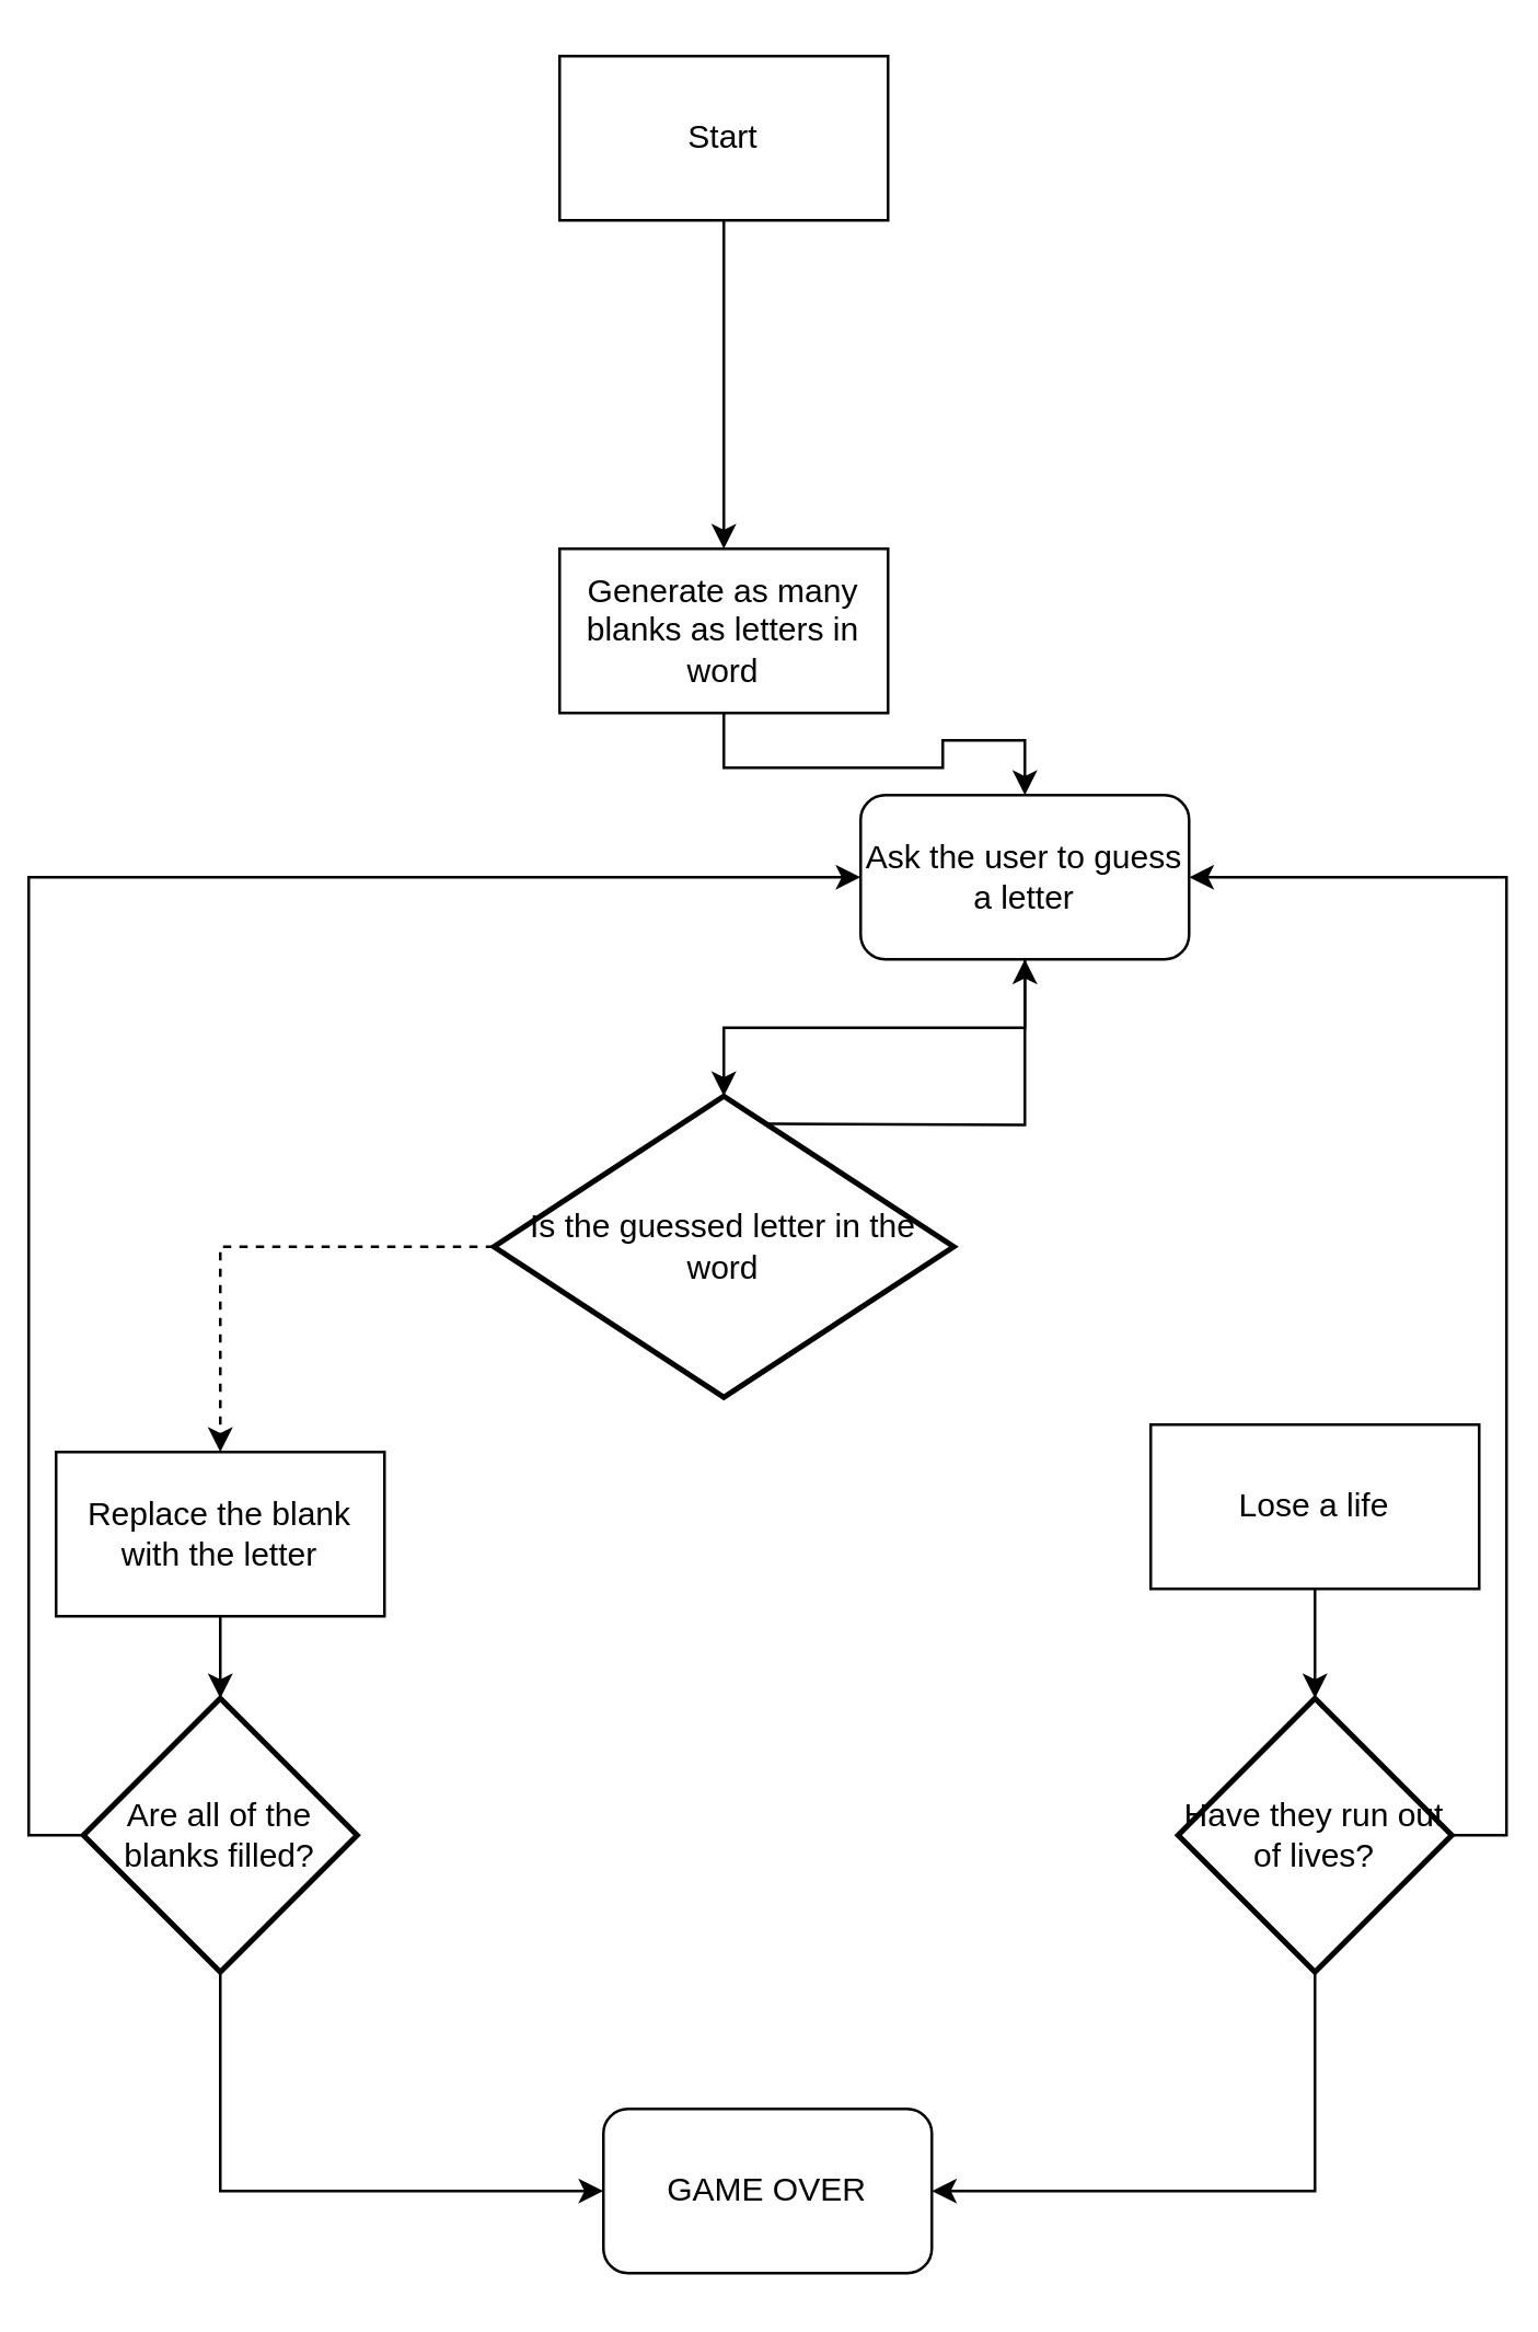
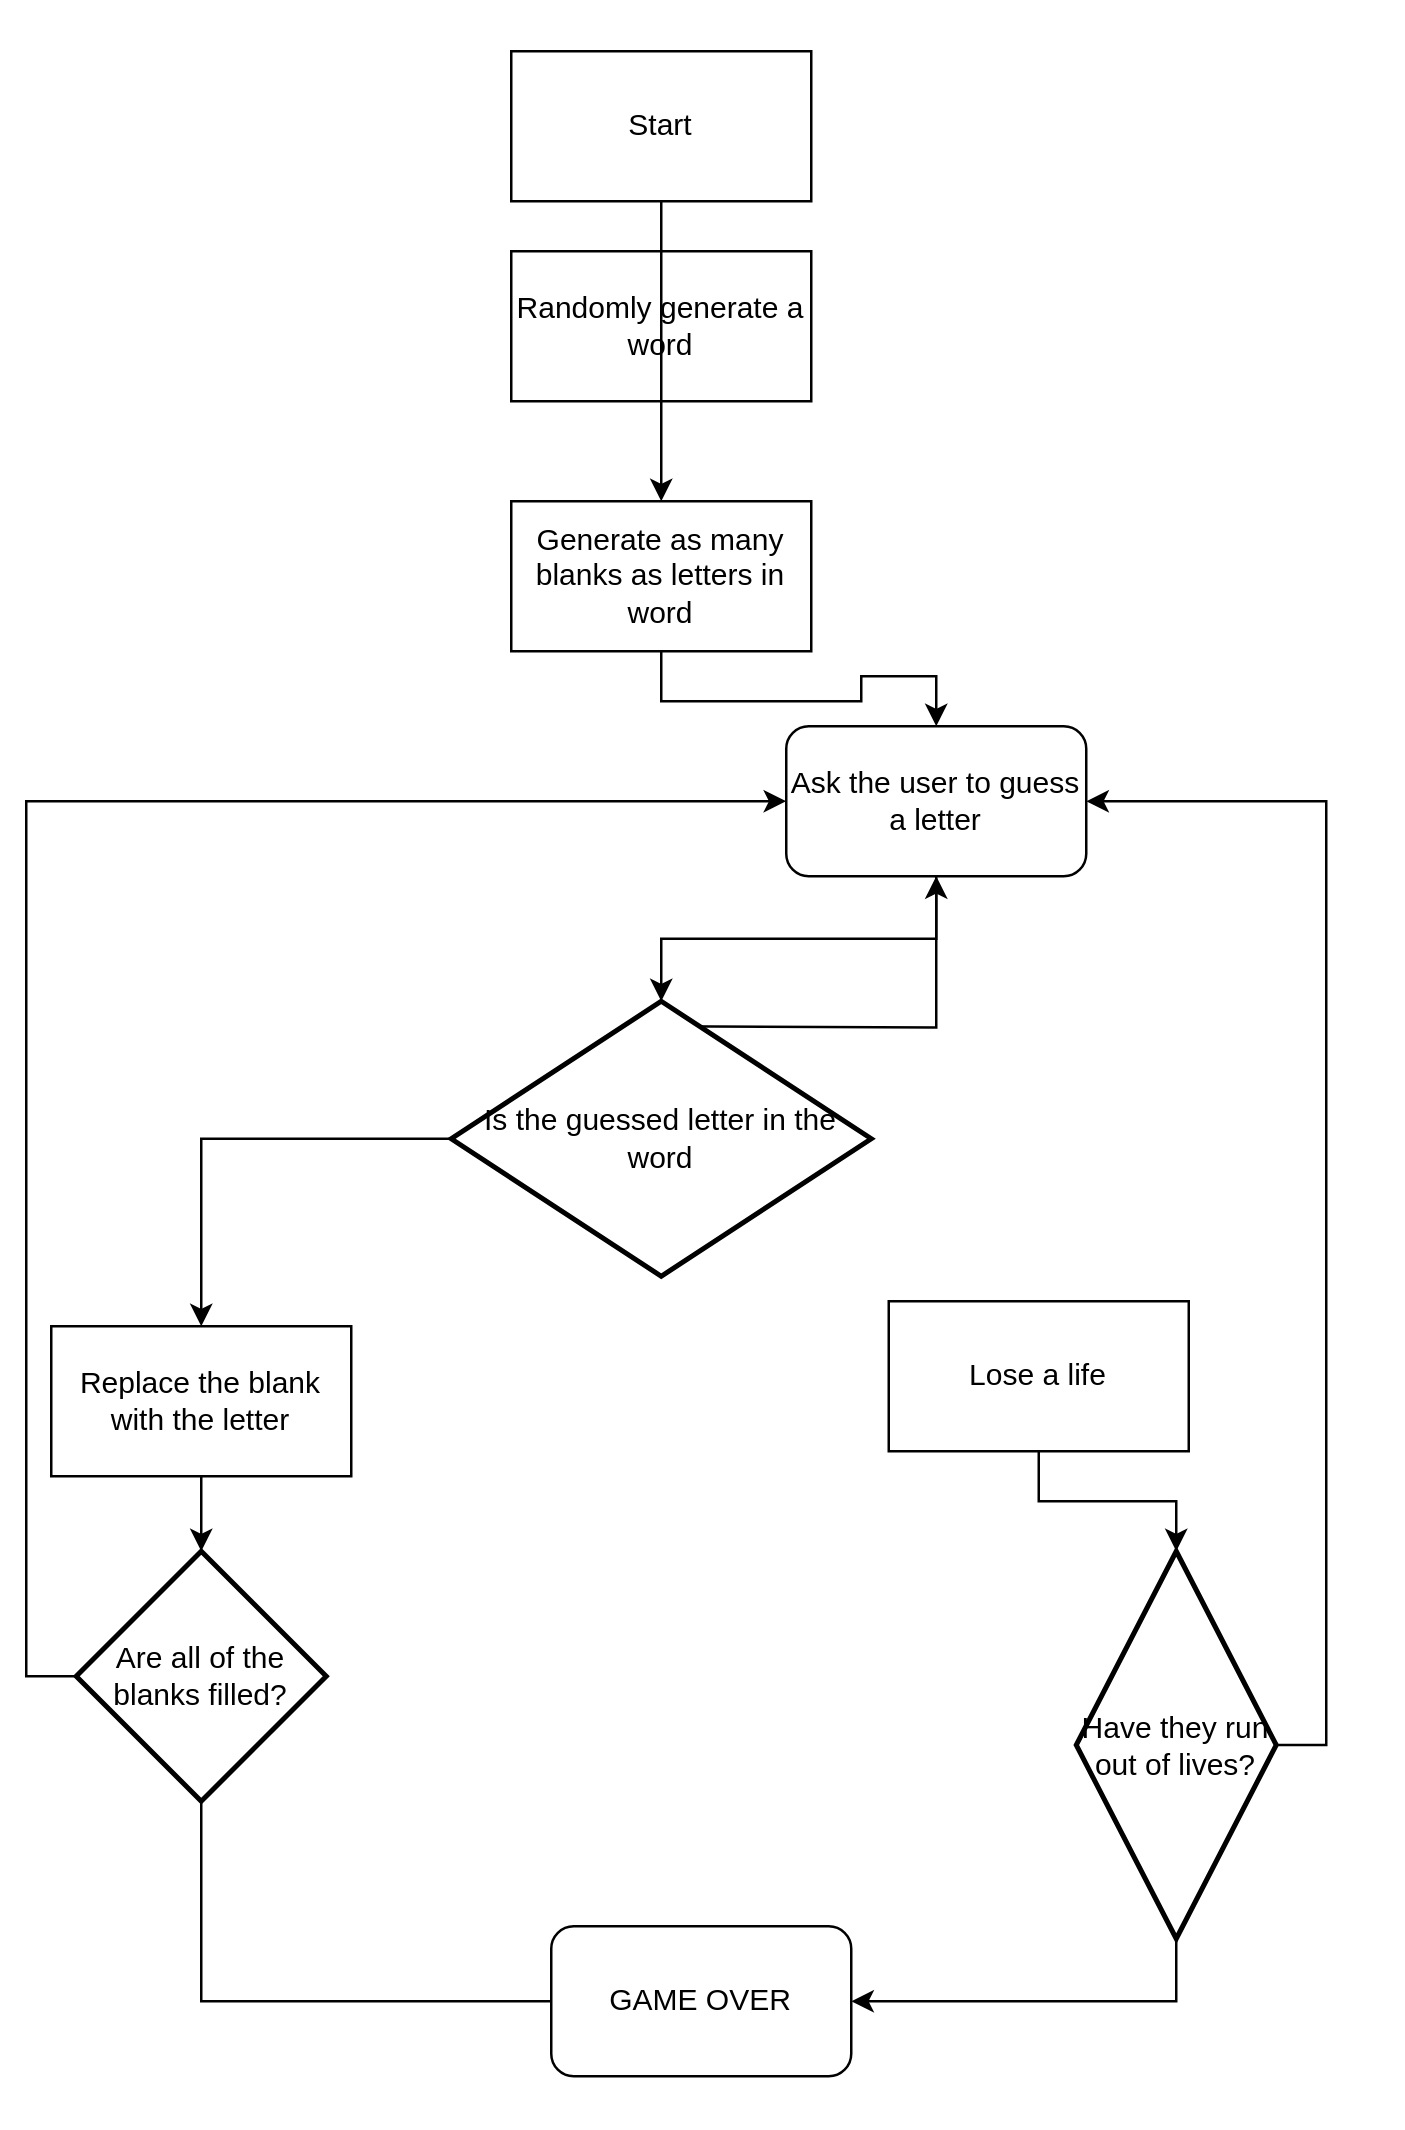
+ <mxCell id="4" value="Randomly generate a word" style="rounded=0;whiteSpace=wrap;html=1;" vertex="1" parent="1"><mxGeometry x="204" y="100" width="120" height="60" as="geometry" /></mxCell>
- <mxCell id="10" style="edgeStyle=orthogonalEdgeStyle;rounded=0;orthogonalLoop=1;jettySize=auto;html=1;exitX=0;exitY=0.5;exitDx=0;exitDy=0;exitPerimeter=0;entryX=0.5;entryY=0;entryDx=0;entryDy=0;dashed=1;" edge="1" parent="1" source="11" target="12"><mxGeometry relative="1" as="geometry" /></mxCell>
+ <mxCell id="10" style="edgeStyle=orthogonalEdgeStyle;rounded=0;orthogonalLoop=1;jettySize=auto;html=1;exitX=0;exitY=0.5;exitDx=0;exitDy=0;exitPerimeter=0;entryX=0.5;entryY=0;entryDx=0;entryDy=0;" edge="1" parent="1" source="11" target="12"><mxGeometry relative="1" as="geometry" /></mxCell>
- <mxCell id="13" value="Lose a life" style="rounded=0;whiteSpace=wrap;html=1;" vertex="1" parent="1"><mxGeometry x="420" y="520" width="120" height="60" as="geometry" /></mxCell>
+ <mxCell id="13" value="Lose a life" style="rounded=0;whiteSpace=wrap;html=1;" vertex="1" parent="1"><mxGeometry x="355" y="520" width="120" height="60" as="geometry" /></mxCell>
- <mxCell id="19" value="Have they run out of lives?" style="strokeWidth=2;html=1;shape=mxgraph.flowchart.decision;whiteSpace=wrap;" vertex="1" parent="1"><mxGeometry x="430" y="620" width="100" height="100" as="geometry" /></mxCell>
+ <mxCell id="19" value="Have they run out of lives?" style="strokeWidth=2;html=1;shape=mxgraph.flowchart.decision;whiteSpace=wrap;" vertex="1" parent="1"><mxGeometry x="430" y="620" width="80" height="155" as="geometry" /></mxCell>
- <mxCell id="15" style="edgeStyle=orthogonalEdgeStyle;rounded=0;orthogonalLoop=1;jettySize=auto;html=1;exitX=0.5;exitY=1;exitDx=0;exitDy=0;exitPerimeter=0;entryX=0;entryY=0.5;entryDx=0;entryDy=0;" edge="1" parent="1" source="16" target="22"><mxGeometry relative="1" as="geometry" /></mxCell>
+ <mxCell id="15" style="edgeStyle=orthogonalEdgeStyle;rounded=0;orthogonalLoop=1;jettySize=auto;html=1;exitX=0.5;exitY=1;exitDx=0;exitDy=0;exitPerimeter=0;entryX=0;entryY=0.5;entryDx=0;entryDy=0;endArrow=none;" edge="1" parent="1" source="16" target="22"><mxGeometry relative="1" as="geometry" /></mxCell>
